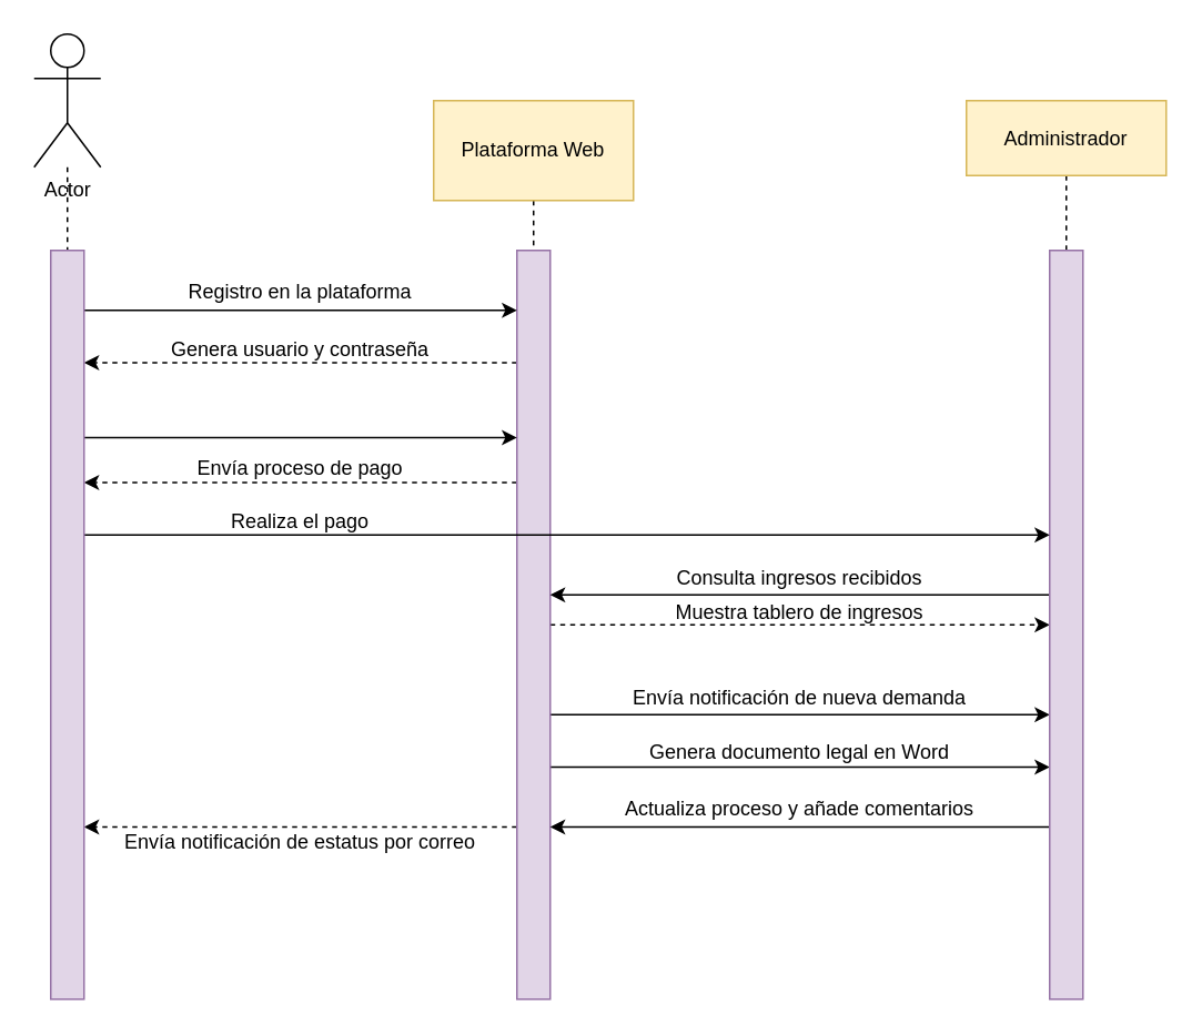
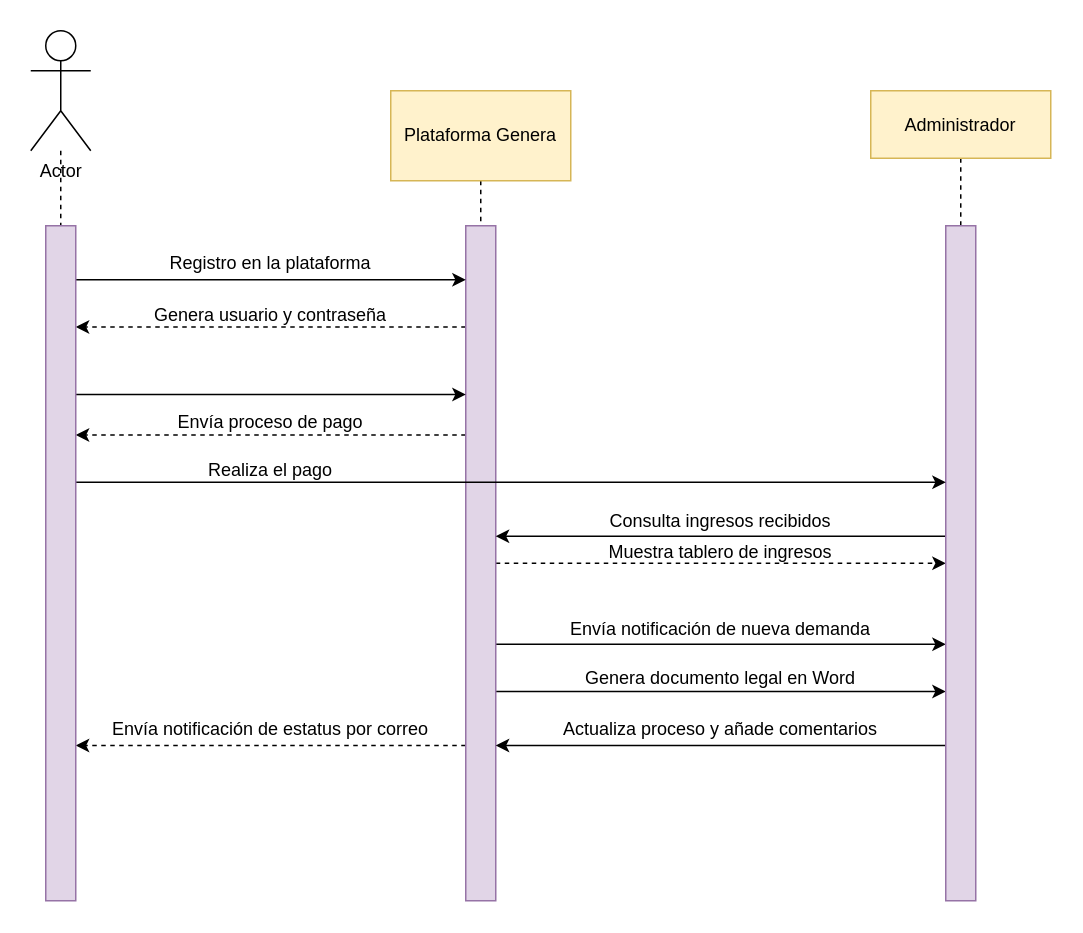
- <mxCell id="5" value="Plataforma Web" style="rounded=0;whiteSpace=wrap;html=1;fillColor=#fff2cc;strokeColor=#d6b656;" vertex="1" parent="1"><mxGeometry x="260" y="60" width="120" height="60" as="geometry" /></mxCell>
+ <mxCell id="5" value="Plataforma Genera" style="rounded=0;whiteSpace=wrap;html=1;fillColor=#fff2cc;strokeColor=#d6b656;" vertex="1" parent="1"><mxGeometry x="260" y="60" width="120" height="60" as="geometry" /></mxCell>
- <mxCell id="31" value="Envía notificación de estatus por correo" style="text;html=1;strokeColor=none;fillColor=none;align=center;verticalAlign=middle;whiteSpace=wrap;rounded=0;" vertex="1" parent="1"><mxGeometry x="65" y="496" width="230" height="20" as="geometry" /></mxCell>
+ <mxCell id="31" value="Envía notificación de estatus por correo" style="text;html=1;strokeColor=none;fillColor=none;align=center;verticalAlign=middle;whiteSpace=wrap;rounded=0;" vertex="1" parent="1"><mxGeometry x="65" y="476" width="230" height="20" as="geometry" /></mxCell>
